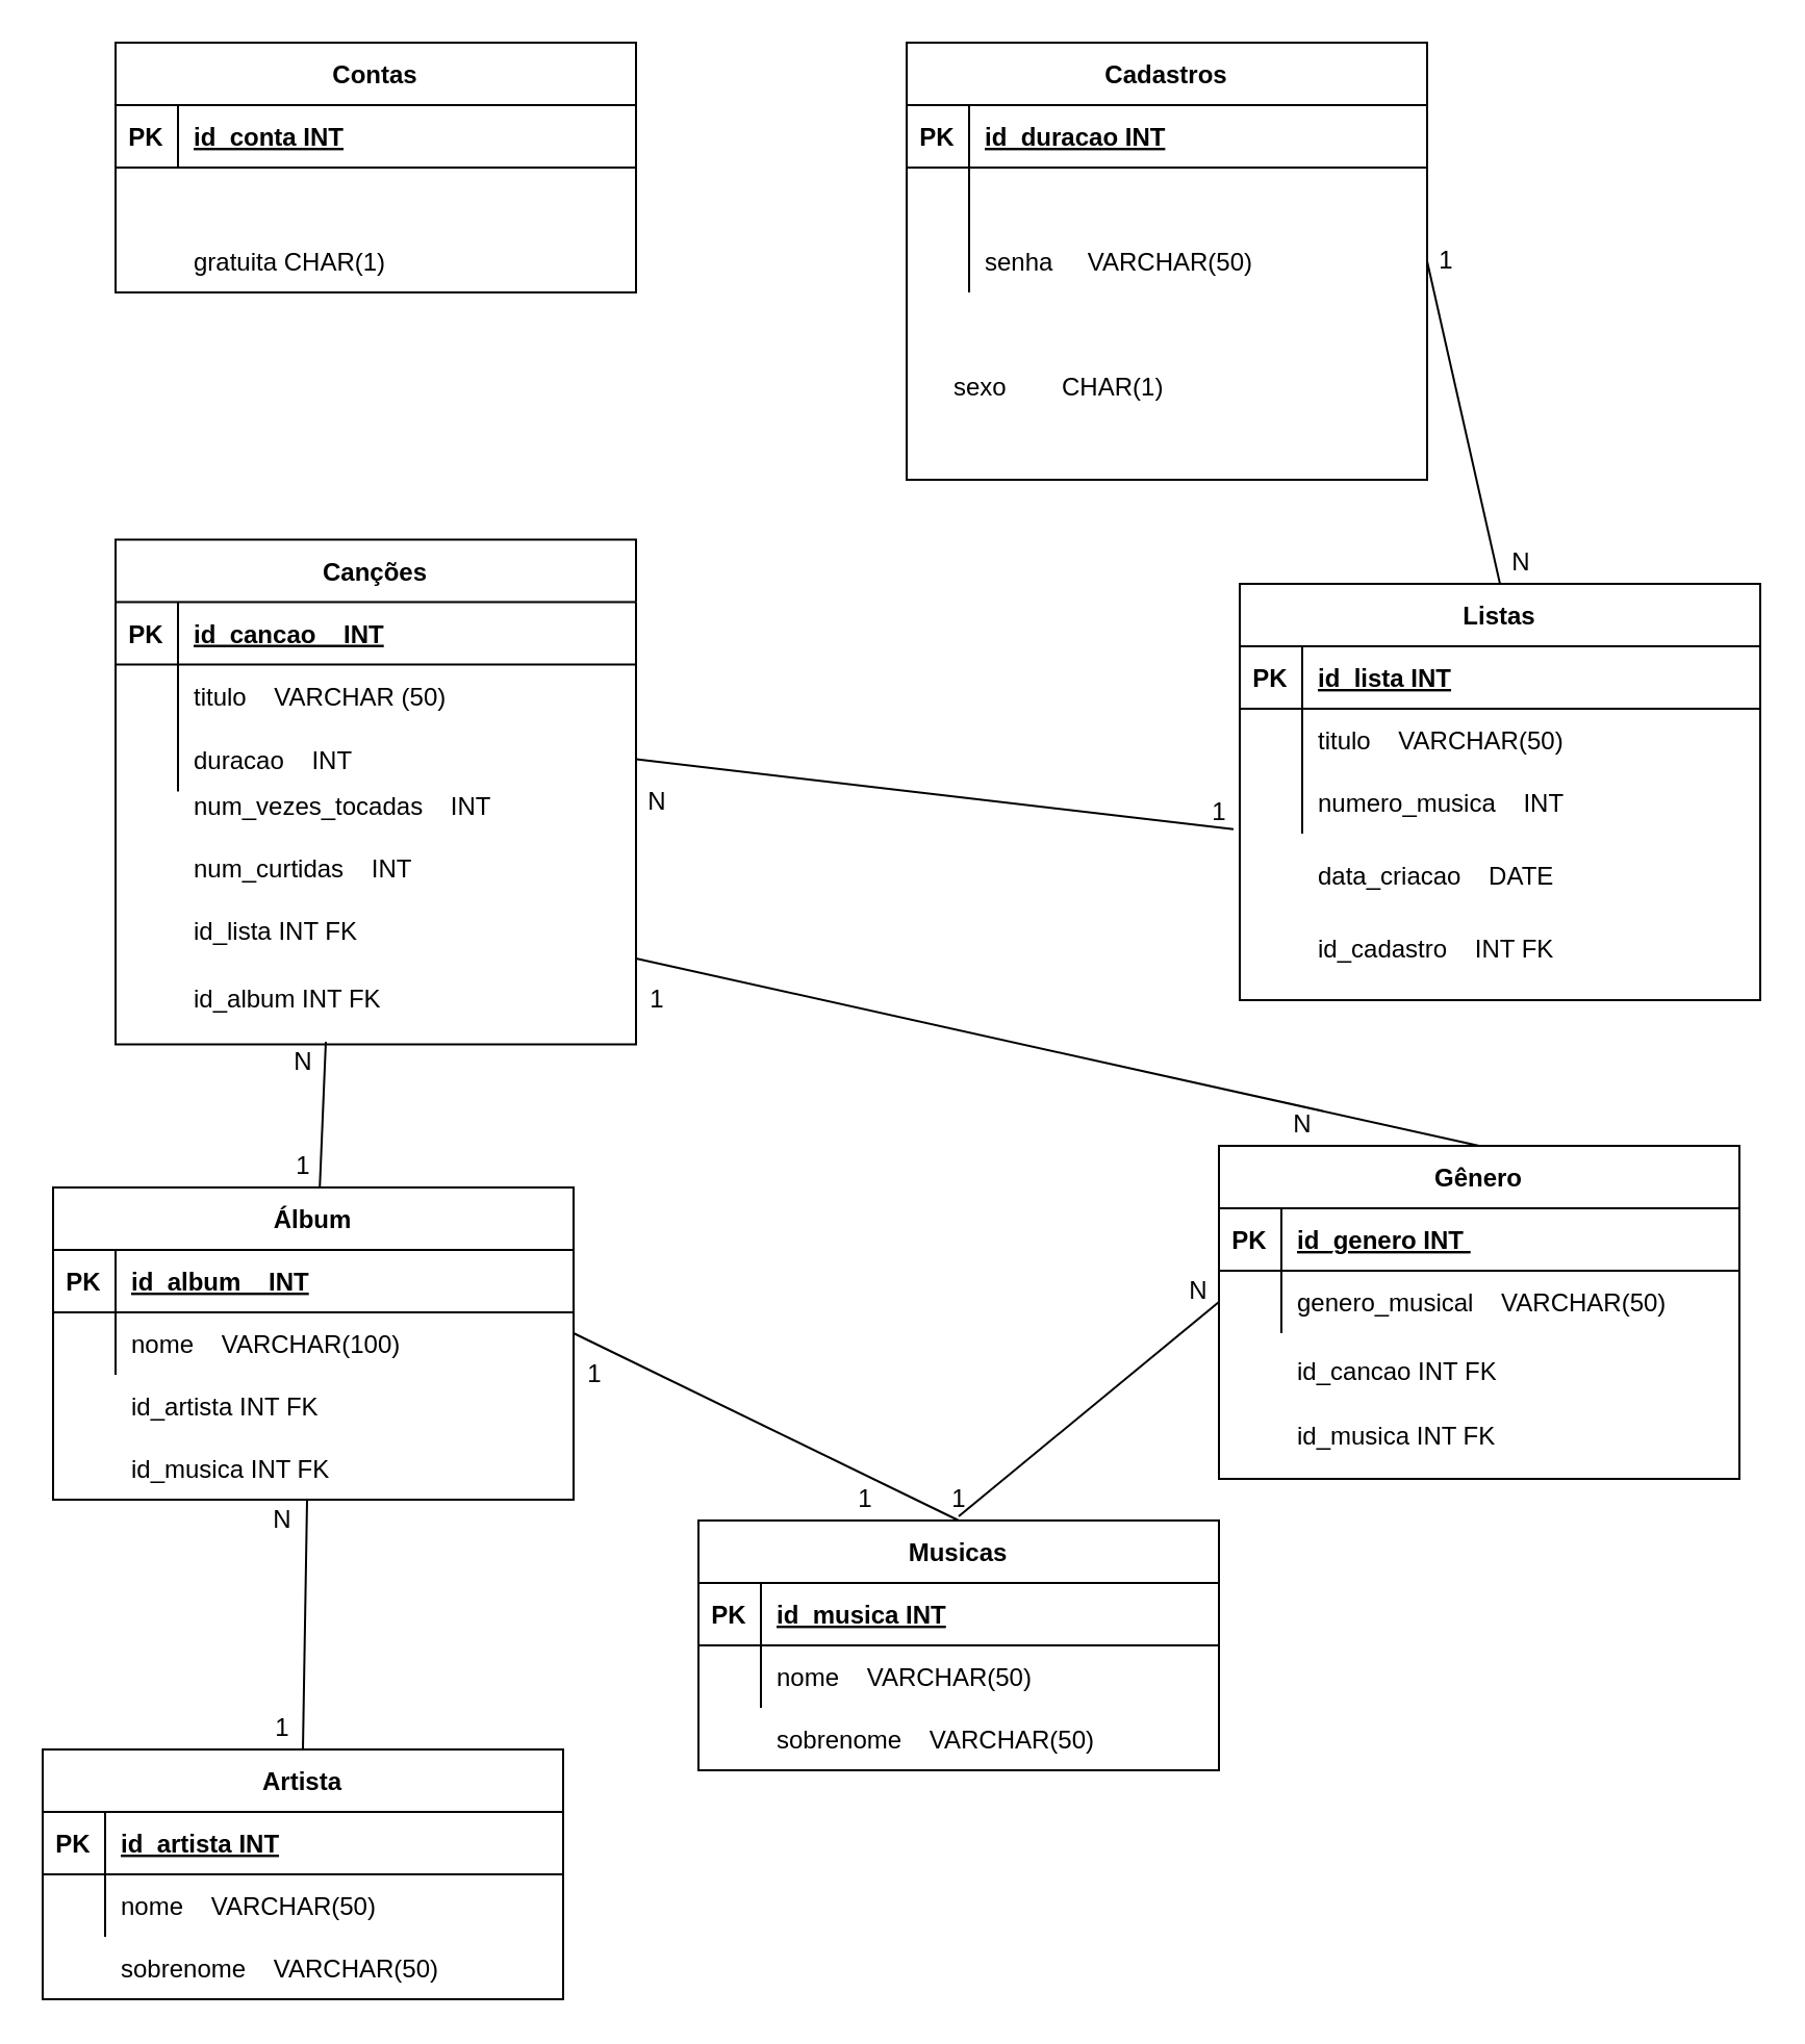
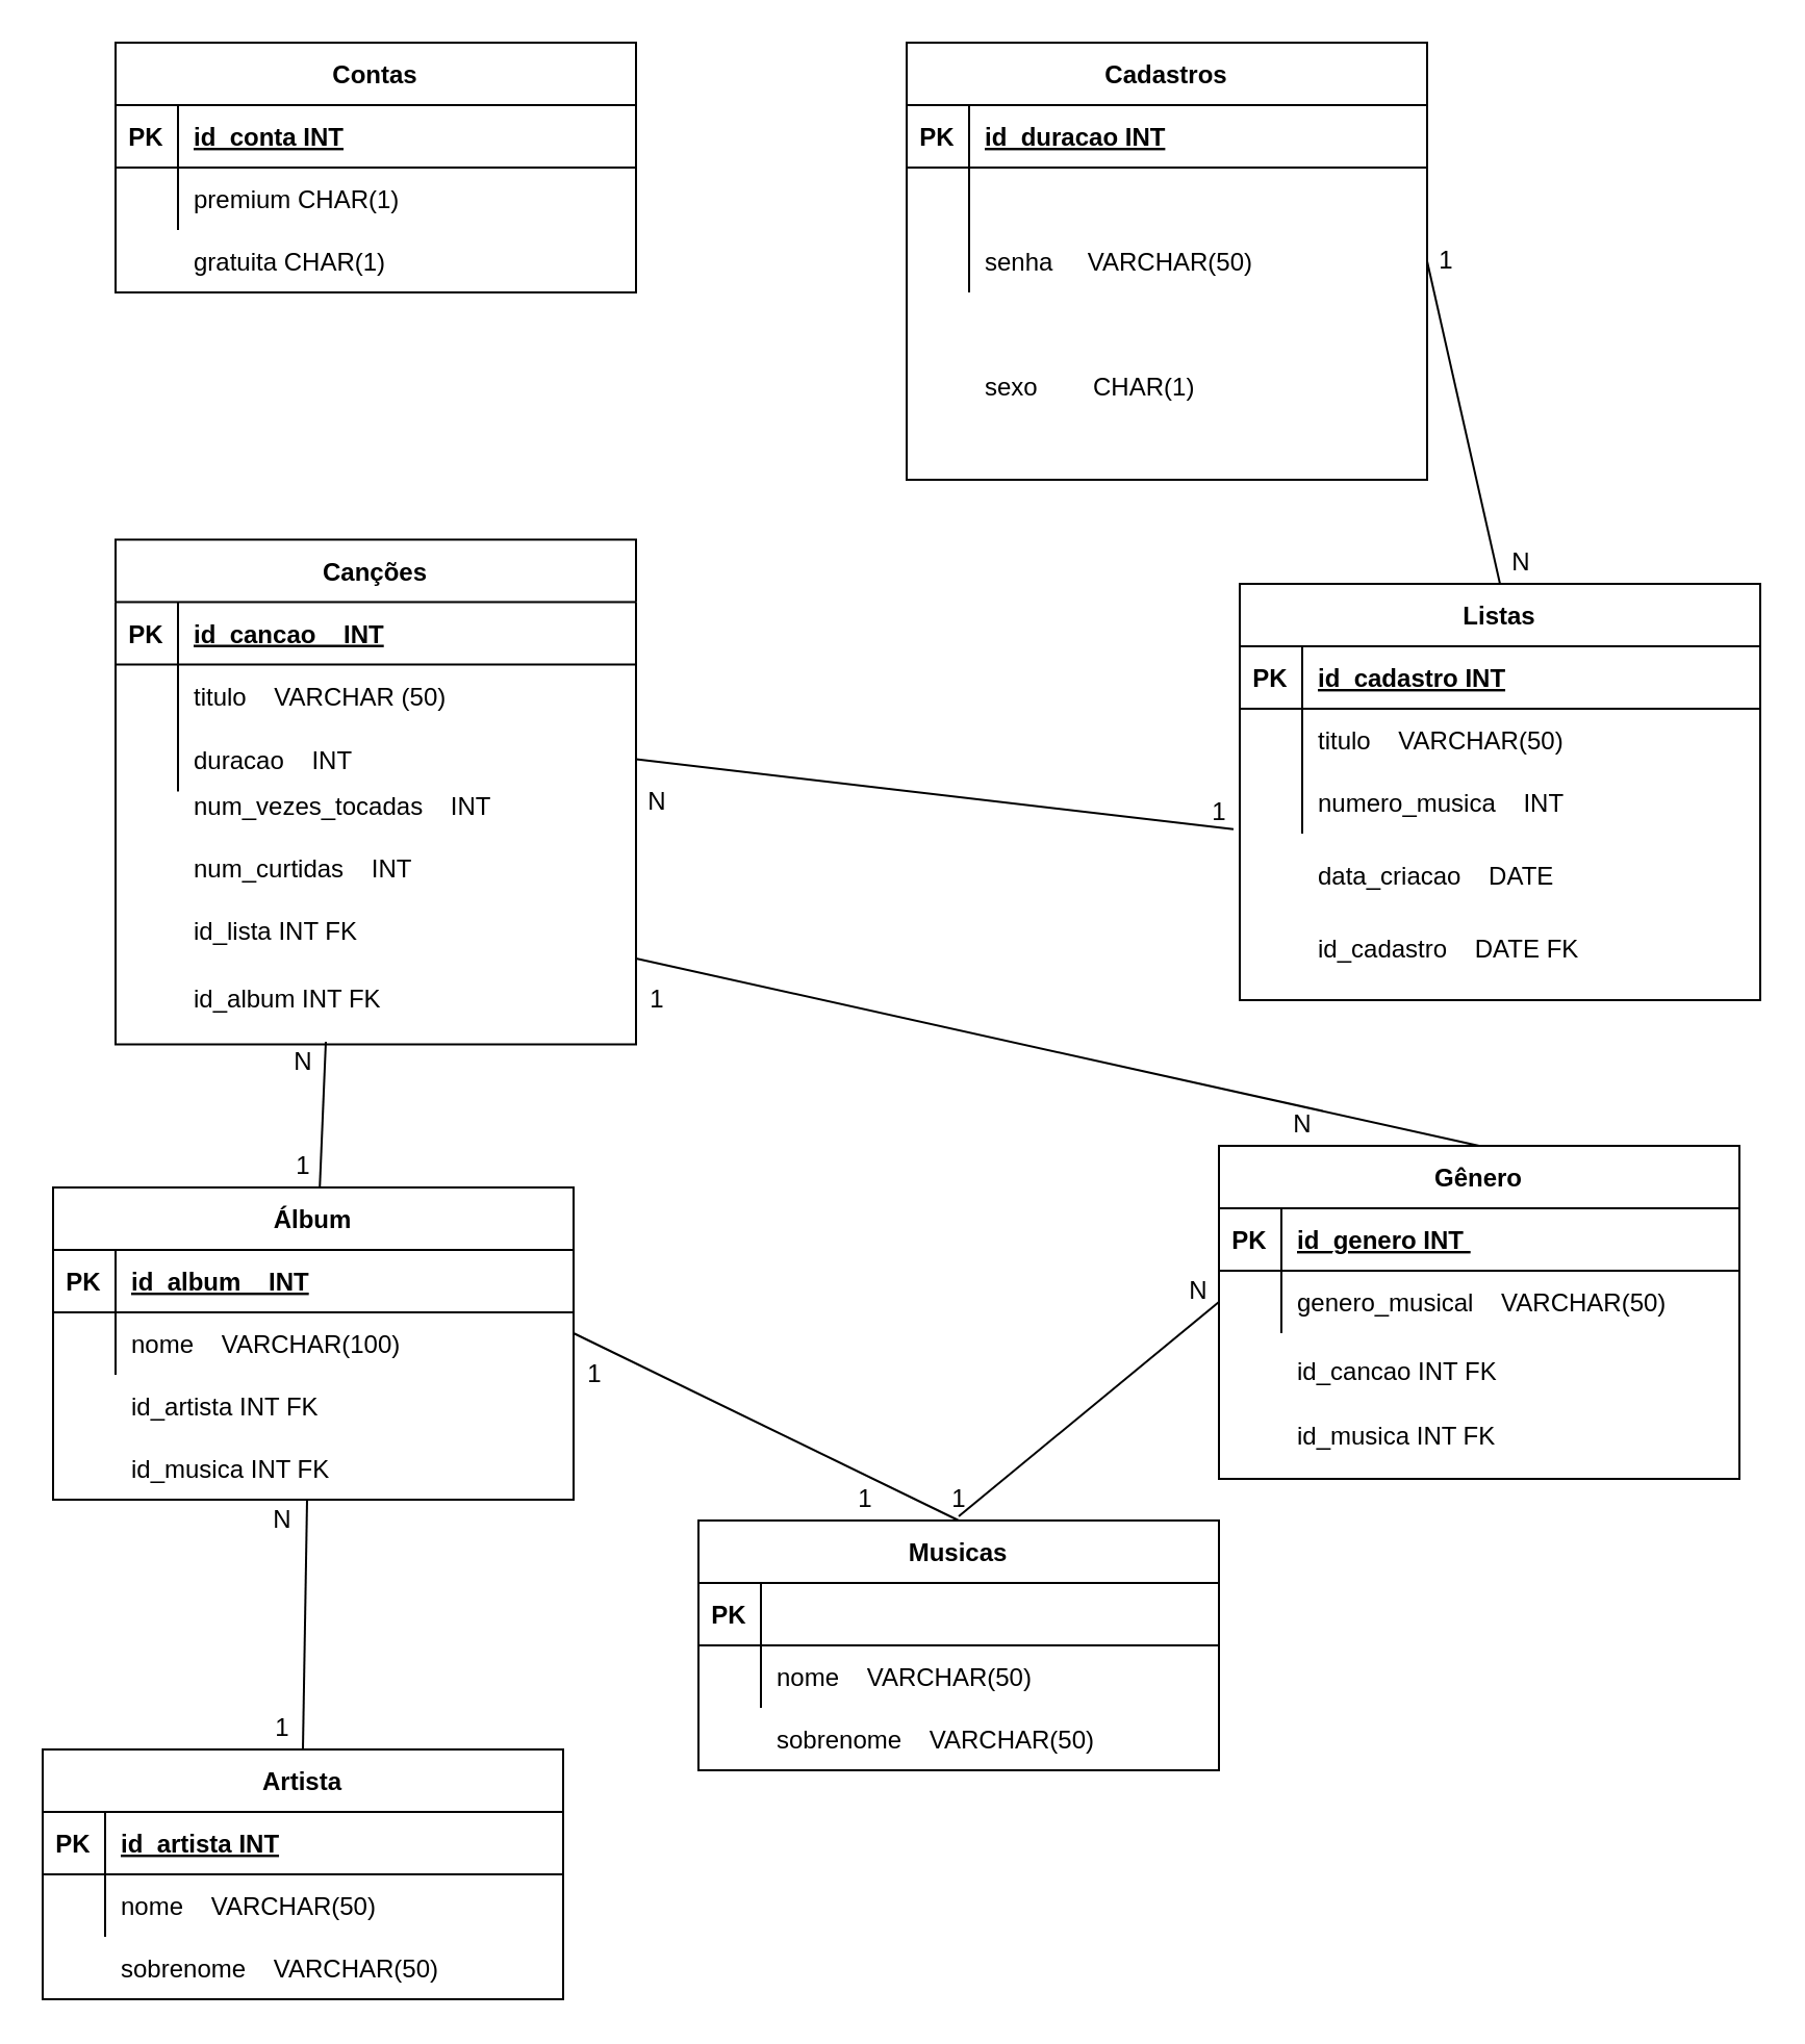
+ <mxCell id="9" value="premium CHAR(1)" style="shape=partialRectangle;overflow=hidden;connectable=0;fillColor=none;top=0;left=0;bottom=0;right=0;align=left;spacingLeft=6;" parent="7" vertex="1"><mxGeometry x="30" width="220" height="30" as="geometry" /></mxCell>
- <mxCell id="21" value="sexo        CHAR(1)" style="shape=partialRectangle;overflow=hidden;connectable=0;fillColor=none;top=0;left=0;bottom=0;right=0;align=left;spacingLeft=6;" parent="11" vertex="1"><mxGeometry x="15" y="150" width="220" height="30" as="geometry" /></mxCell>
+ <mxCell id="21" value="sexo        CHAR(1)" style="shape=partialRectangle;overflow=hidden;connectable=0;fillColor=none;top=0;left=0;bottom=0;right=0;align=left;spacingLeft=6;" parent="11" vertex="1"><mxGeometry x="30" y="150" width="220" height="30" as="geometry" /></mxCell>
- <mxCell id="26" value="id_lista INT" style="shape=partialRectangle;overflow=hidden;connectable=0;fillColor=none;top=0;left=0;bottom=0;right=0;align=left;spacingLeft=6;fontStyle=5;" parent="24" vertex="1"><mxGeometry x="30" width="220" height="30" as="geometry" /></mxCell>
+ <mxCell id="26" value="id_cadastro INT" style="shape=partialRectangle;overflow=hidden;connectable=0;fillColor=none;top=0;left=0;bottom=0;right=0;align=left;spacingLeft=6;fontStyle=5;" parent="24" vertex="1"><mxGeometry x="30" width="220" height="30" as="geometry" /></mxCell>
- <mxCell id="34" value="id_cadastro    INT FK" style="shape=partialRectangle;overflow=hidden;connectable=0;fillColor=none;top=0;left=0;bottom=0;right=0;align=left;spacingLeft=6;" parent="22" vertex="1"><mxGeometry x="30" y="160" width="220" height="30" as="geometry" /></mxCell>
+ <mxCell id="34" value="id_cadastro    DATE FK" style="shape=partialRectangle;overflow=hidden;connectable=0;fillColor=none;top=0;left=0;bottom=0;right=0;align=left;spacingLeft=6;" parent="22" vertex="1"><mxGeometry x="30" y="160" width="220" height="30" as="geometry" /></mxCell>
- <mxCell id="87" value="id_musica INT" style="shape=partialRectangle;overflow=hidden;connectable=0;fillColor=none;top=0;left=0;bottom=0;right=0;align=left;spacingLeft=6;fontStyle=5;" vertex="1" parent="85"><mxGeometry x="30" width="220" height="30" as="geometry" /></mxCell>
